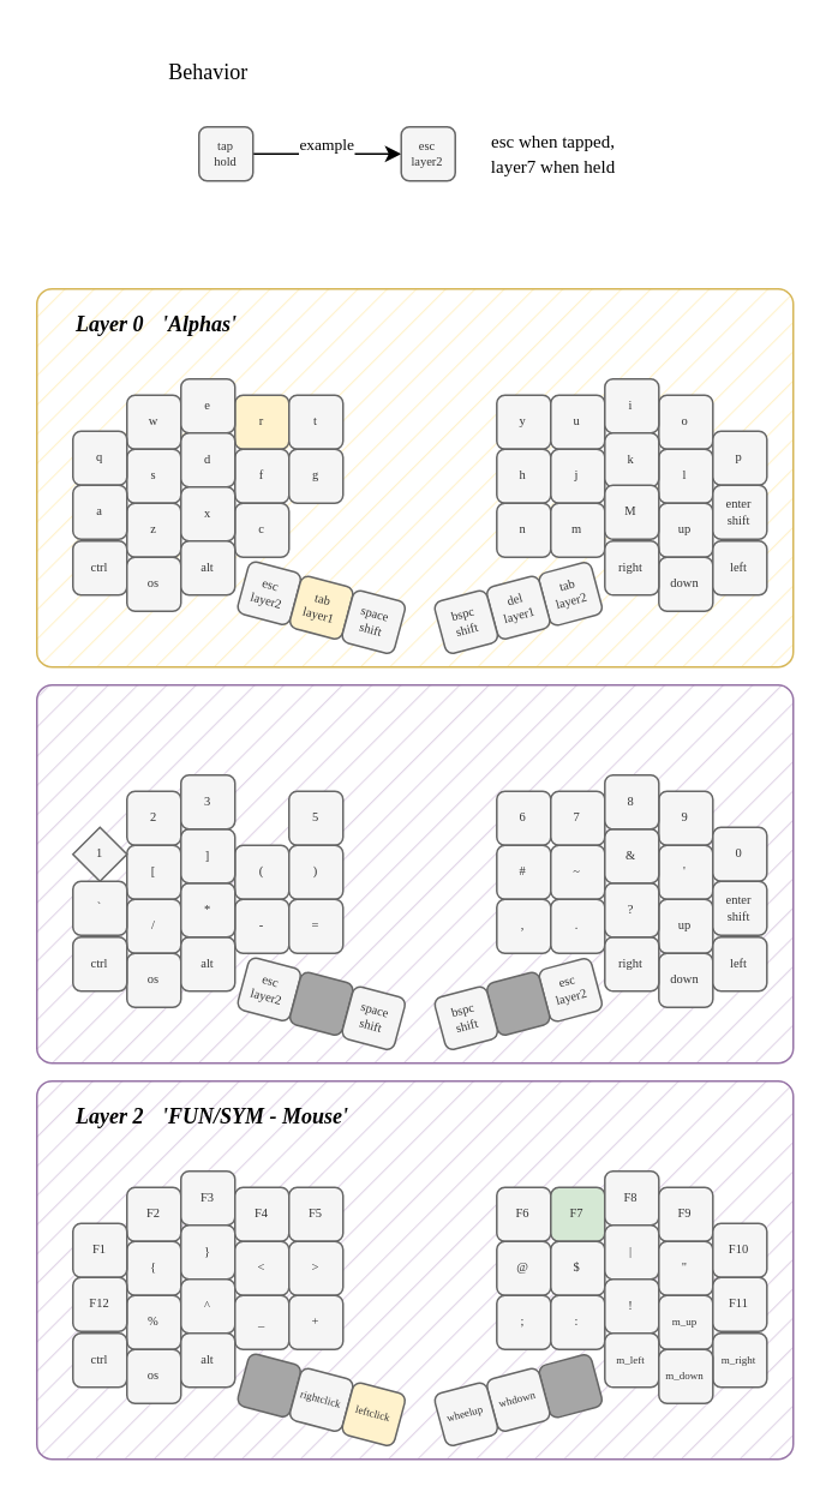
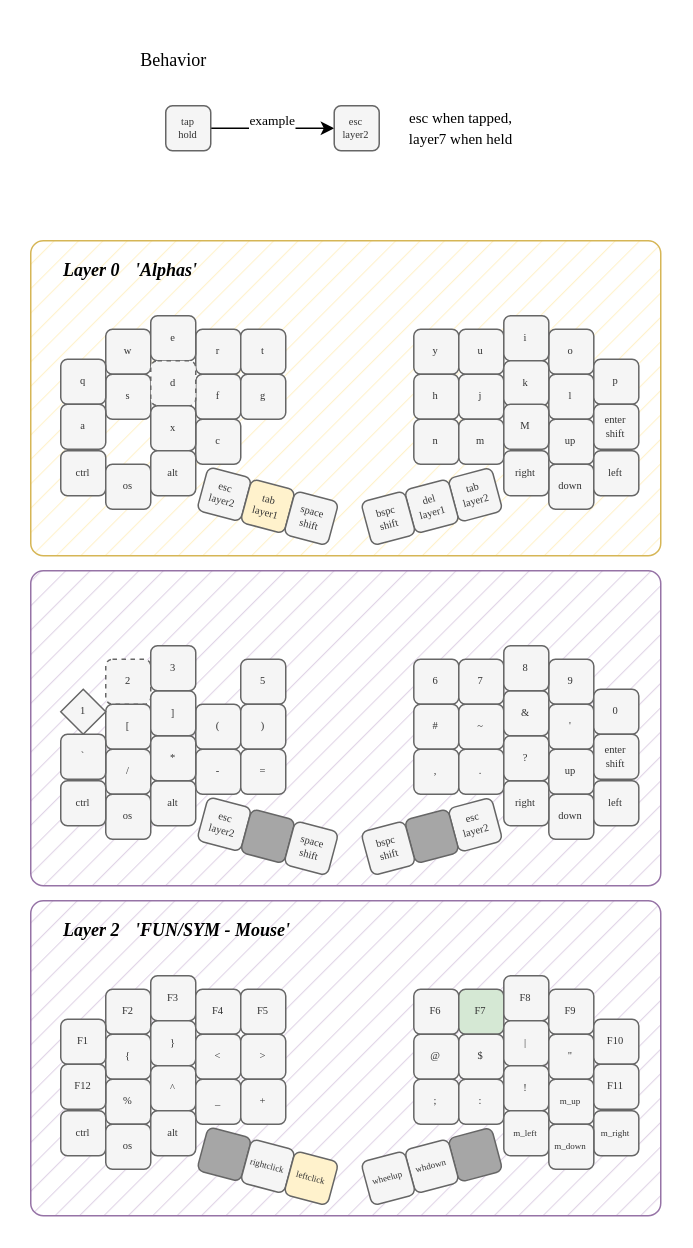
- <mxCell id="77" value="r" style="rounded=1;whiteSpace=wrap;html=1;container=0;fontSize=7;verticalAlign=middle;fontStyle=0;fontFamily=Poppins;fillColor=#fff2cc;fontColor=#333333;strokeColor=#666666;fontSource=https%3A%2F%2Ffonts.googleapis.com%2Fcss%3Ffamily%3DPoppins;" parent="73" vertex="1"><mxGeometry x="90" width="30" height="30" as="geometry" /></mxCell>
+ <mxCell id="77" value="r" style="rounded=1;whiteSpace=wrap;html=1;container=0;fontSize=7;verticalAlign=middle;fontStyle=0;fontFamily=Poppins;fillColor=#f5f5f5;fontColor=#333333;strokeColor=#666666;fontSource=https%3A%2F%2Ffonts.googleapis.com%2Fcss%3Ffamily%3DPoppins;" parent="73" vertex="1"><mxGeometry x="90" width="30" height="30" as="geometry" /></mxCell>
- <mxCell id="90" value="d" style="rounded=1;whiteSpace=wrap;html=1;container=0;fontSize=7;verticalAlign=middle;fontStyle=0;fontFamily=Poppins;fillColor=#f5f5f5;fontColor=#333333;strokeColor=#666666;fontSource=https%3A%2F%2Ffonts.googleapis.com%2Fcss%3Ffamily%3DPoppins;" parent="72" vertex="1"><mxGeometry x="60" y="30" width="30" height="30" as="geometry" /></mxCell>
+ <mxCell id="90" value="d" style="rounded=1;whiteSpace=wrap;html=1;container=0;fontSize=7;verticalAlign=middle;fontStyle=0;fontFamily=Poppins;fillColor=#f5f5f5;fontColor=#333333;strokeColor=#666666;fontSource=https%3A%2F%2Ffonts.googleapis.com%2Fcss%3Ffamily%3DPoppins;dashed=1;" parent="72" vertex="1"><mxGeometry x="60" y="30" width="30" height="30" as="geometry" /></mxCell>
- <mxCell id="76" value="z" style="rounded=1;whiteSpace=wrap;html=1;container=0;fontSize=7;verticalAlign=middle;fontStyle=0;fontFamily=Poppins;fillColor=#f5f5f5;fontColor=#333333;strokeColor=#666666;fontSource=https%3A%2F%2Ffonts.googleapis.com%2Fcss%3Ffamily%3DPoppins;" parent="73" vertex="1"><mxGeometry x="30" y="60" width="30" height="30" as="geometry" /></mxCell>
- <mxCell id="22" value="2" style="rounded=1;whiteSpace=wrap;html=1;container=0;fontSize=7;verticalAlign=middle;fontStyle=0;fontFamily=Poppins;fillColor=#f5f5f5;fontColor=#333333;strokeColor=#666666;fontSource=https%3A%2F%2Ffonts.googleapis.com%2Fcss%3Ffamily%3DPoppins;" parent="21" vertex="1"><mxGeometry x="30" width="30" height="30" as="geometry" /></mxCell>
+ <mxCell id="22" value="2" style="rounded=1;whiteSpace=wrap;html=1;container=0;fontSize=7;verticalAlign=middle;fontStyle=0;fontFamily=Poppins;fillColor=#f5f5f5;fontColor=#333333;strokeColor=#666666;fontSource=https%3A%2F%2Ffonts.googleapis.com%2Fcss%3Ffamily%3DPoppins;dashed=1;" parent="21" vertex="1"><mxGeometry x="30" width="30" height="30" as="geometry" /></mxCell>
